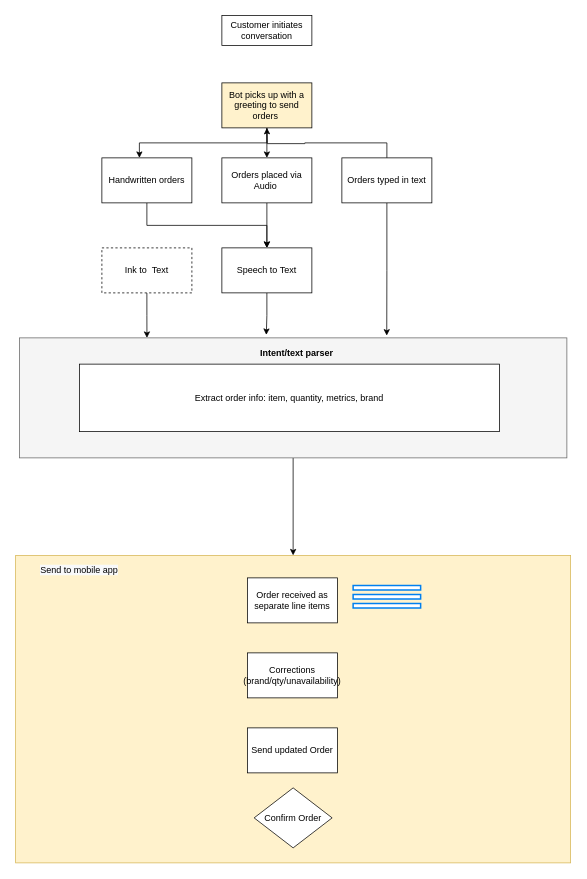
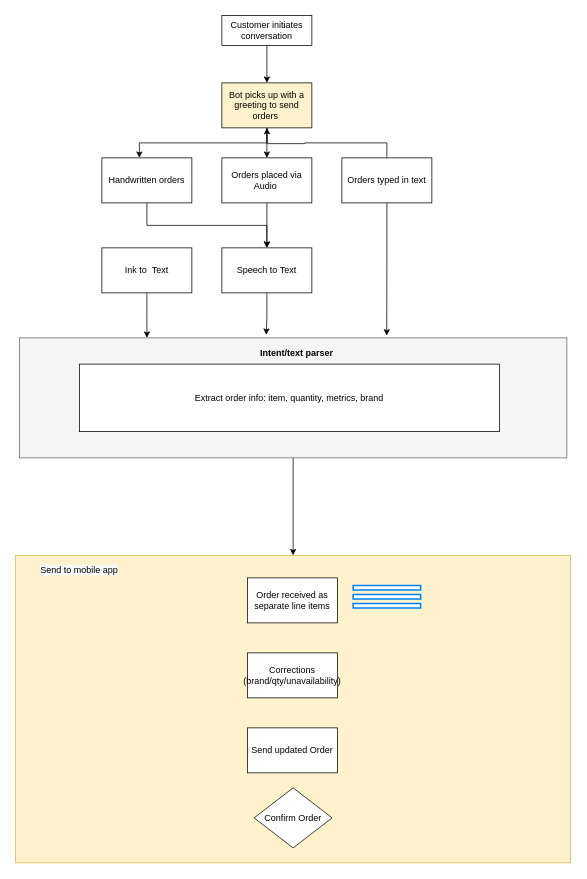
+ <mxCell id="4" style="edgeStyle=orthogonalEdgeStyle;rounded=0;orthogonalLoop=1;jettySize=auto;html=1;exitX=0.5;exitY=1;exitDx=0;exitDy=0;entryX=0.5;entryY=0;entryDx=0;entryDy=0;" parent="1" source="5" target="8" edge="1"><mxGeometry relative="1" as="geometry" /></mxCell>
- <mxCell id="19" value="Ink to &amp;nbsp;Text" style="whiteSpace=wrap;html=1;dashed=1;" parent="1" vertex="1"><mxGeometry x="135" y="330" width="120" height="60" as="geometry" /></mxCell>
+ <mxCell id="19" value="Ink to &amp;nbsp;Text" style="whiteSpace=wrap;html=1;" parent="1" vertex="1"><mxGeometry x="135" y="330" width="120" height="60" as="geometry" /></mxCell>
